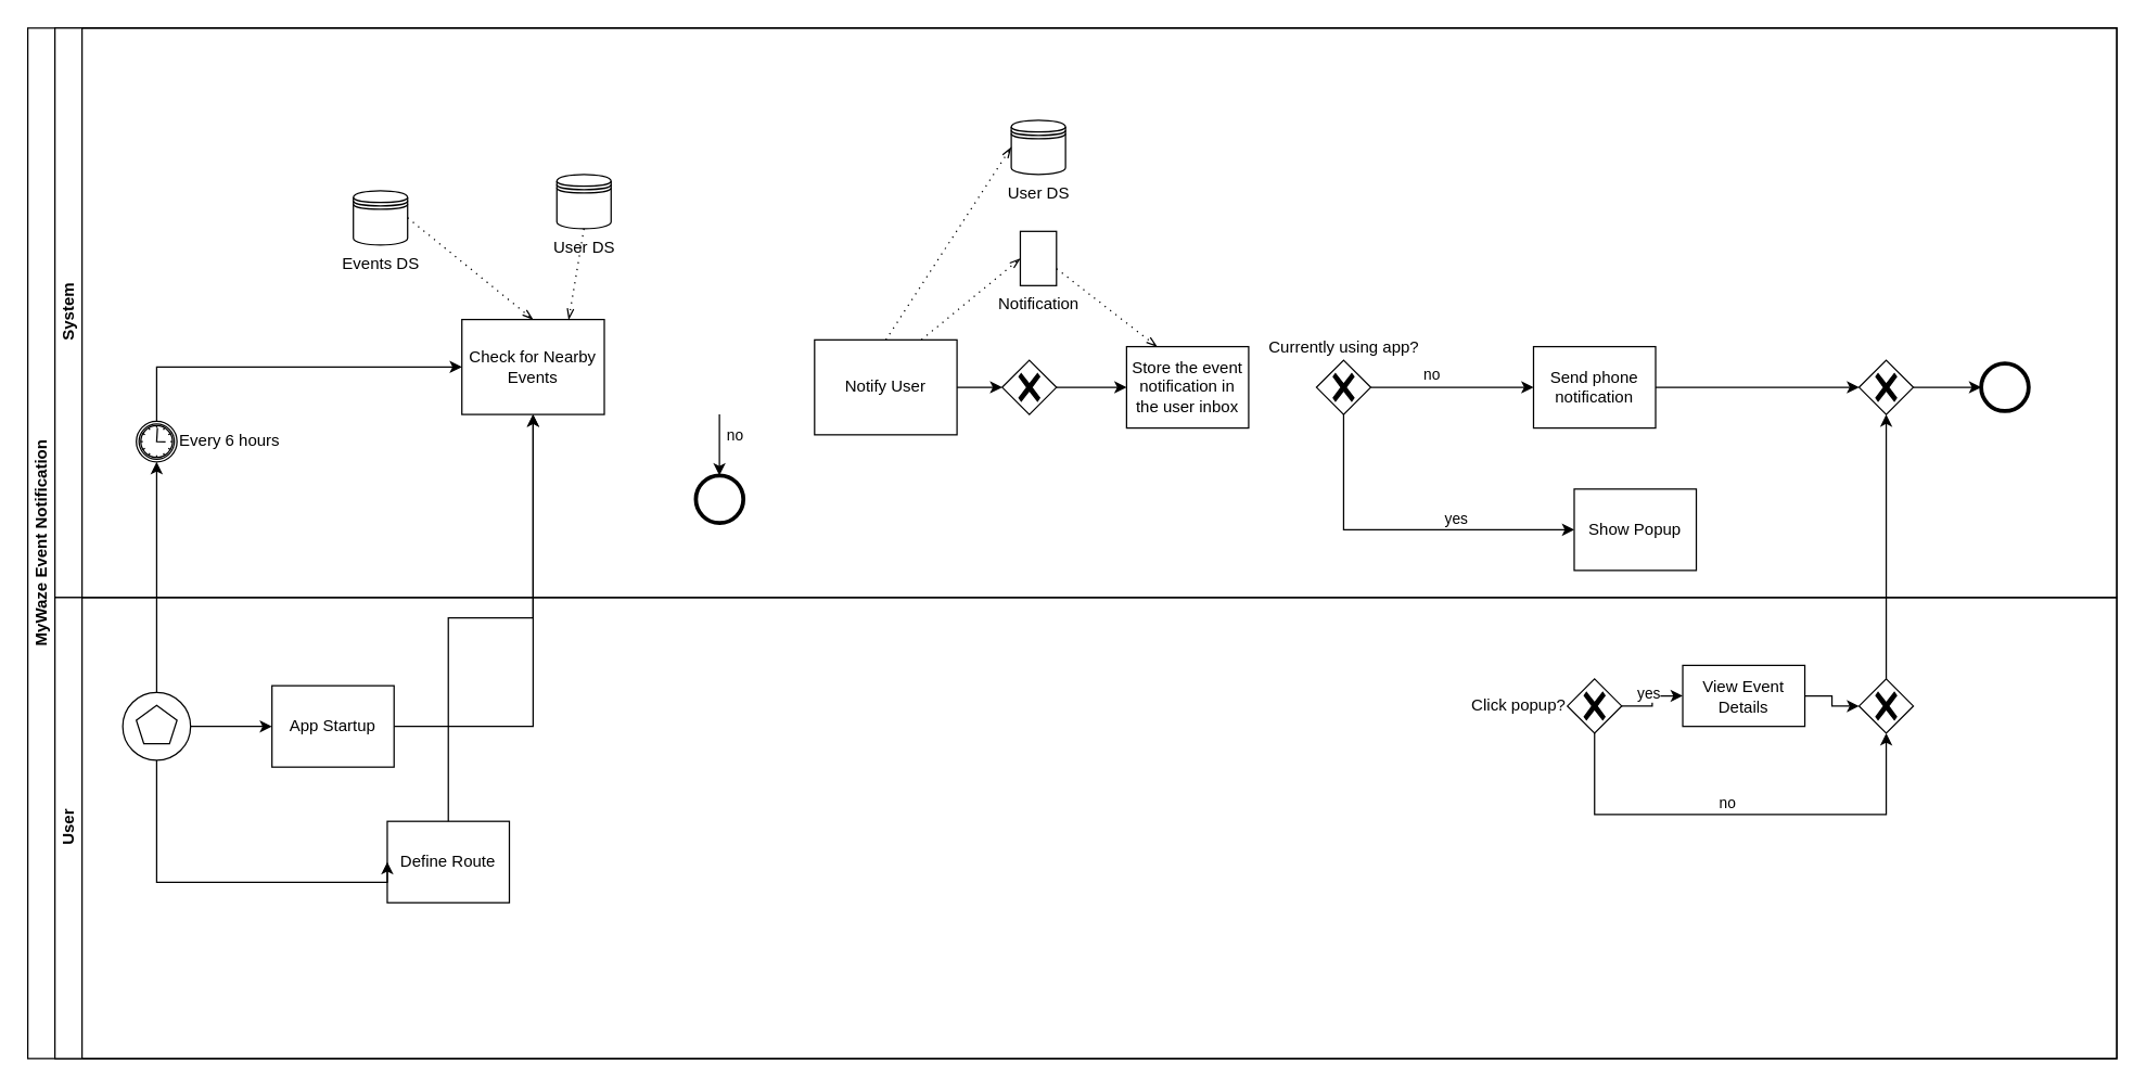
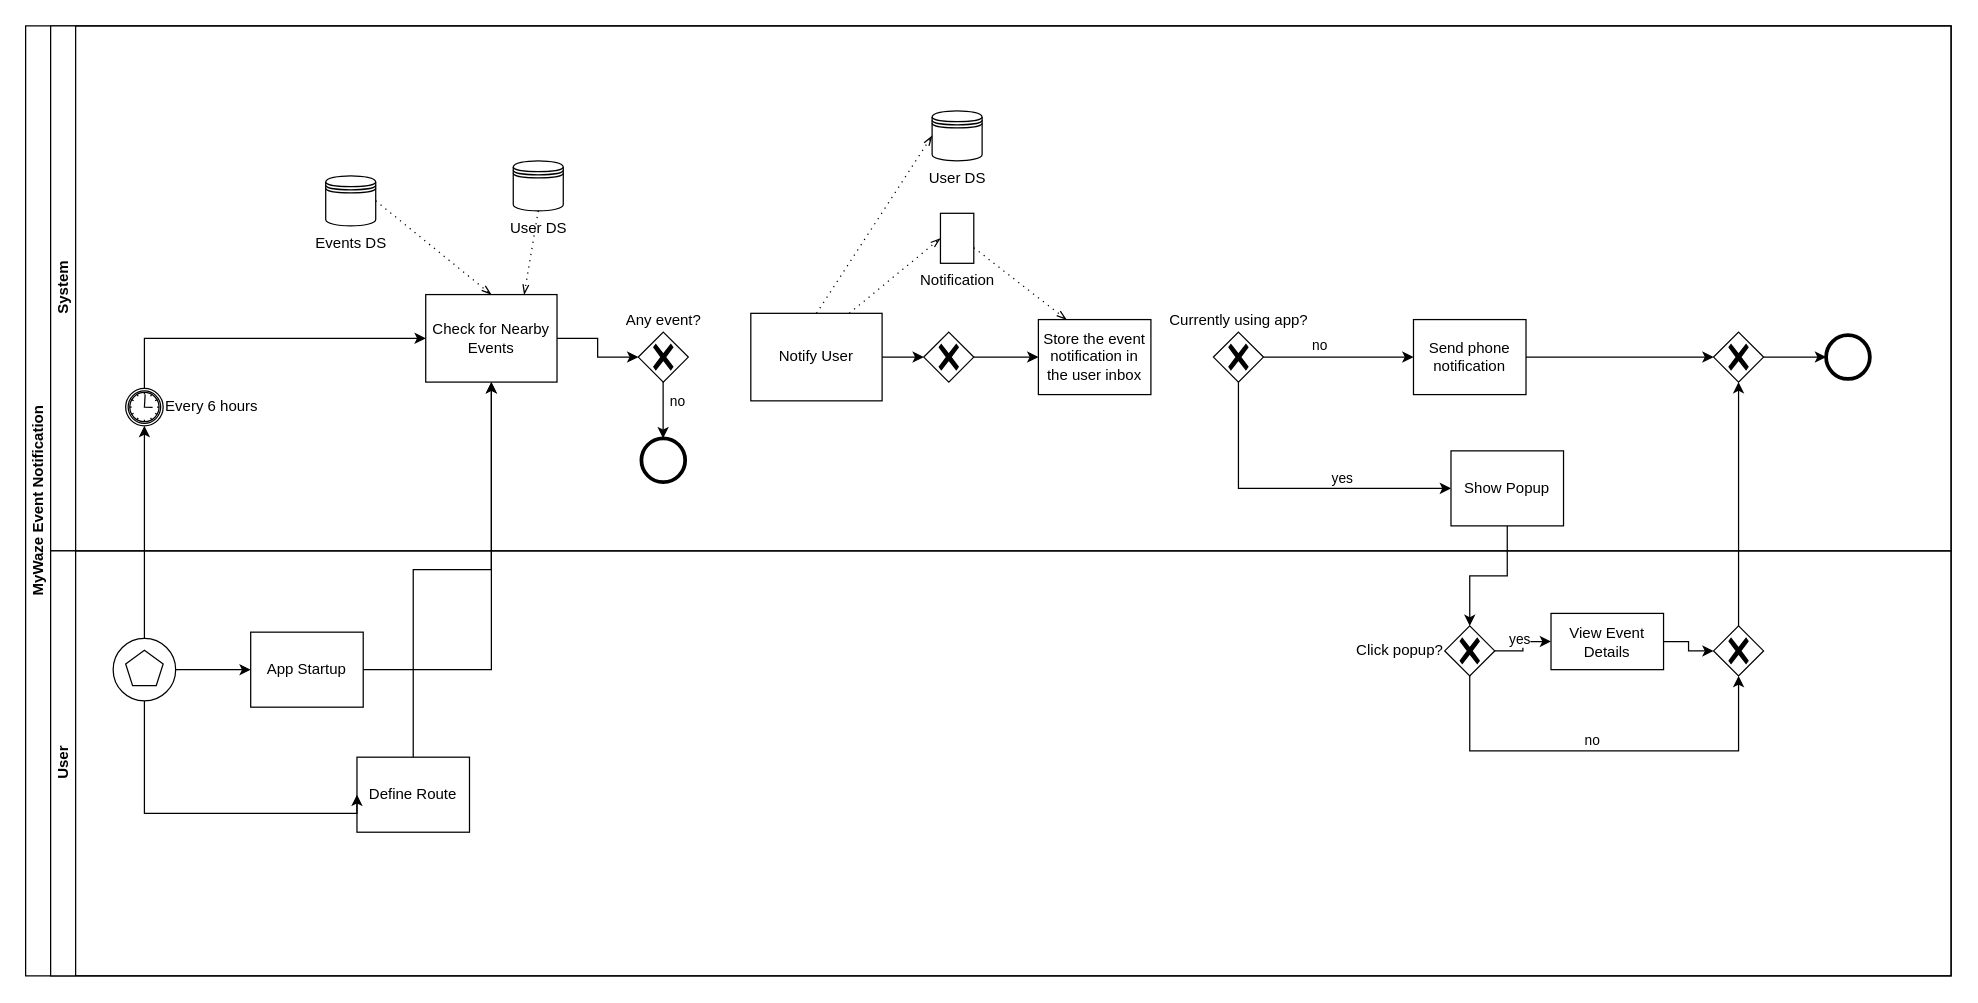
+ <mxCell id="22" style="edgeStyle=orthogonalEdgeStyle;rounded=0;orthogonalLoop=1;jettySize=auto;html=1;entryX=0;entryY=0.5;entryDx=0;entryDy=0;entryPerimeter=0;" edge="1" parent="6" source="7" target="12"><mxGeometry relative="1" as="geometry" /></mxCell>
+ <mxCell id="12" value="Any event?" style="points=[[0.25,0.25,0],[0.5,0,0],[0.75,0.25,0],[1,0.5,0],[0.75,0.75,0],[0.5,1,0],[0.25,0.75,0],[0,0.5,0]];shape=mxgraph.bpmn.gateway2;html=1;verticalLabelPosition=top;labelBackgroundColor=#ffffff;verticalAlign=bottom;align=center;perimeter=rhombusPerimeter;outlineConnect=0;outline=none;symbol=none;gwType=exclusive;labelPosition=center;" parent="6" vertex="1"><mxGeometry x="470" y="245" width="40" height="40" as="geometry" /></mxCell>
+ <mxCell id="54" style="edgeStyle=orthogonalEdgeStyle;rounded=0;orthogonalLoop=1;jettySize=auto;html=1;entryX=0.5;entryY=0;entryDx=0;entryDy=0;entryPerimeter=0;" edge="1" parent="2" source="19" target="46"><mxGeometry relative="1" as="geometry" /></mxCell>
